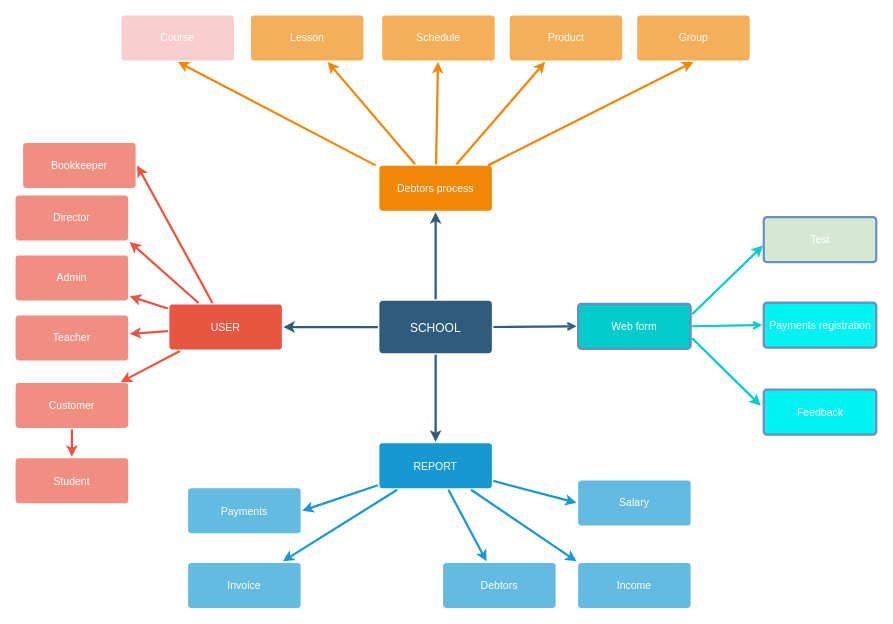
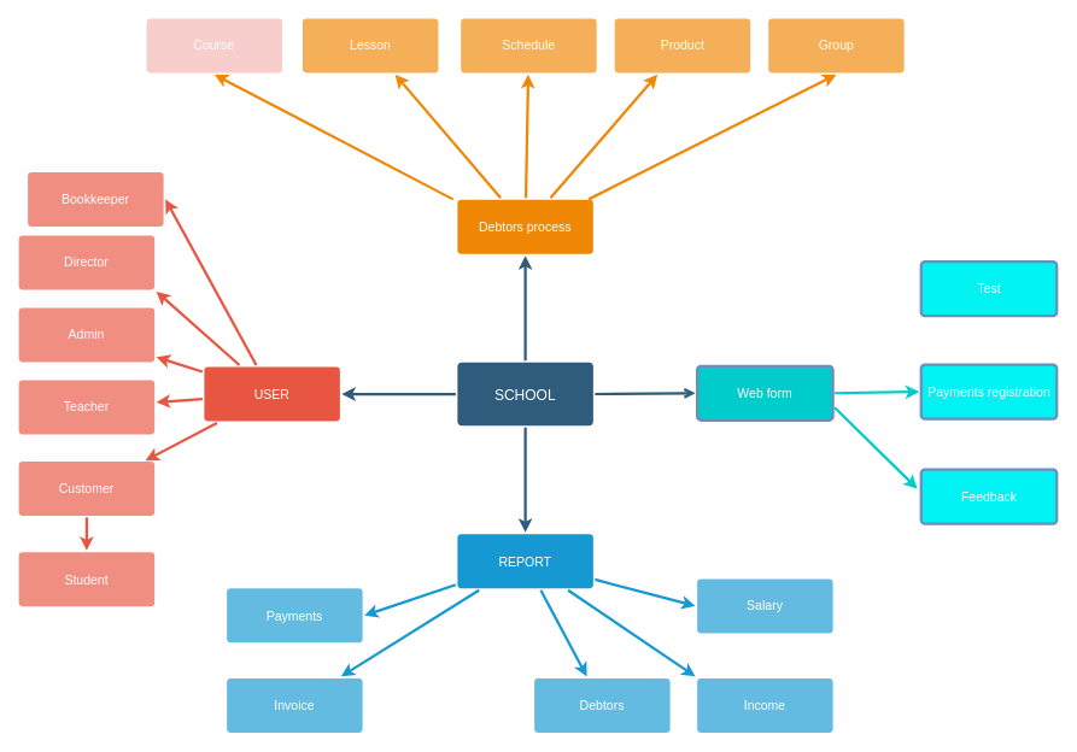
- <mxCell id="30" value="&lt;span&gt;Test&lt;/span&gt;" style="rounded=1;whiteSpace=wrap;html=1;shadow=0;labelBackgroundColor=none;strokeColor=#6c8ebf;strokeWidth=3;fillColor=#d5e8d4;fontFamily=Helvetica;fontSize=14;align=center;spacing=5;arcSize=7;perimeterSpacing=2;fontColor=#FFFFFF;fontStyle=0;" parent="1" vertex="1"><mxGeometry x="1017.5" y="289" width="150" height="60" as="geometry" /></mxCell>
+ <mxCell id="30" value="&lt;span&gt;Test&lt;/span&gt;" style="rounded=1;whiteSpace=wrap;html=1;shadow=0;labelBackgroundColor=none;strokeColor=#6c8ebf;strokeWidth=3;fillColor=#00F2F2;fontFamily=Helvetica;fontSize=14;align=center;spacing=5;arcSize=7;perimeterSpacing=2;fontColor=#FFFFFF;fontStyle=0" parent="1" vertex="1"><mxGeometry x="1017.5" y="289" width="150" height="60" as="geometry" /></mxCell>
- <mxCell id="44" value="" style="edgeStyle=none;rounded=0;jumpStyle=none;html=1;shadow=0;labelBackgroundColor=none;startArrow=none;startFill=0;endArrow=classic;endFill=1;jettySize=auto;orthogonalLoop=1;strokeColor=#00CCCC;strokeWidth=3;fontFamily=Helvetica;fontSize=14;fontColor=#FFFFFF;spacing=5;entryX=0.006;entryY=0.625;entryDx=0;entryDy=0;entryPerimeter=0;exitX=1;exitY=0.25;exitDx=0;exitDy=0;fontStyle=0" parent="1" source="42" target="30" edge="1"><mxGeometry relative="1" as="geometry"><mxPoint x="694.5" y="649.774" as="sourcePoint" /><mxPoint x="805.5" y="679" as="targetPoint" /></mxGeometry></mxCell>
- <mxCell id="45" value="" style="edgeStyle=none;rounded=0;jumpStyle=none;html=1;shadow=0;labelBackgroundColor=none;startArrow=none;startFill=0;endArrow=open;endFill=1;jettySize=auto;orthogonalLoop=1;strokeColor=#00CCCC;strokeWidth=3;fontFamily=Helvetica;fontSize=14;fontColor=#FFFFFF;spacing=5;entryX=0;entryY=0.5;entryDx=0;entryDy=0;exitX=1;exitY=0.5;exitDx=0;exitDy=0;fontStyle=0;" parent="1" source="42" target="31" edge="1"><mxGeometry relative="1" as="geometry"><mxPoint x="932" y="428.5" as="sourcePoint" /><mxPoint x="1026.424" y="337" as="targetPoint" /></mxGeometry></mxCell>
+ <mxCell id="45" value="" style="edgeStyle=none;rounded=0;jumpStyle=none;html=1;shadow=0;labelBackgroundColor=none;startArrow=none;startFill=0;endArrow=classic;endFill=1;jettySize=auto;orthogonalLoop=1;strokeColor=#00CCCC;strokeWidth=3;fontFamily=Helvetica;fontSize=14;fontColor=#FFFFFF;spacing=5;entryX=0;entryY=0.5;entryDx=0;entryDy=0;exitX=1;exitY=0.5;exitDx=0;exitDy=0;fontStyle=0" parent="1" source="42" target="31" edge="1"><mxGeometry relative="1" as="geometry"><mxPoint x="932" y="428.5" as="sourcePoint" /><mxPoint x="1026.424" y="337" as="targetPoint" /></mxGeometry></mxCell>
